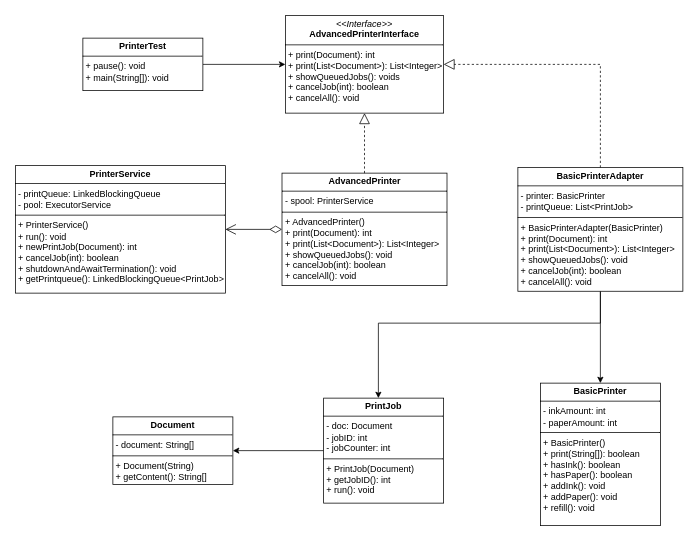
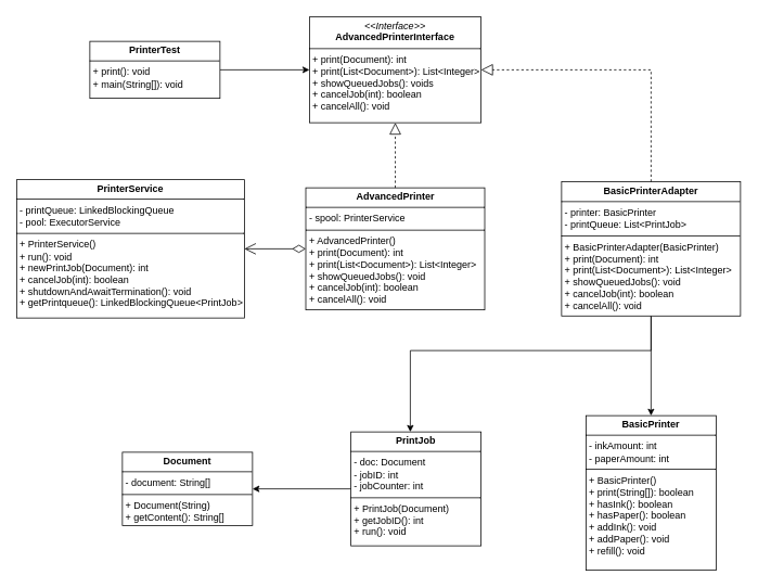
- <mxCell id="13" value="&lt;p style=&quot;margin:0px;margin-top:4px;text-align:center;&quot;&gt;&lt;b&gt;PrinterTest&lt;/b&gt;&lt;/p&gt;&lt;hr size=&quot;1&quot; style=&quot;border-style:solid;&quot;&gt;&lt;p style=&quot;margin:0px;margin-left:4px;&quot;&gt;+ pause(): void&lt;/p&gt;&lt;p style=&quot;margin:0px;margin-left:4px;&quot;&gt;+ main(String[]): void&lt;/p&gt;" style="verticalAlign=top;align=left;overflow=fill;html=1;whiteSpace=wrap;" parent="1" vertex="1"><mxGeometry x="110" y="50" width="160" height="70" as="geometry" /></mxCell>
+ <mxCell id="13" value="&lt;p style=&quot;margin:0px;margin-top:4px;text-align:center;&quot;&gt;&lt;b&gt;PrinterTest&lt;/b&gt;&lt;/p&gt;&lt;hr size=&quot;1&quot; style=&quot;border-style:solid;&quot;&gt;&lt;p style=&quot;margin:0px;margin-left:4px;&quot;&gt;+ print(): void&lt;/p&gt;&lt;p style=&quot;margin:0px;margin-left:4px;&quot;&gt;+ main(String[]): void&lt;/p&gt;" style="verticalAlign=top;align=left;overflow=fill;html=1;whiteSpace=wrap;" parent="1" vertex="1"><mxGeometry x="110" y="50" width="160" height="70" as="geometry" /></mxCell>
